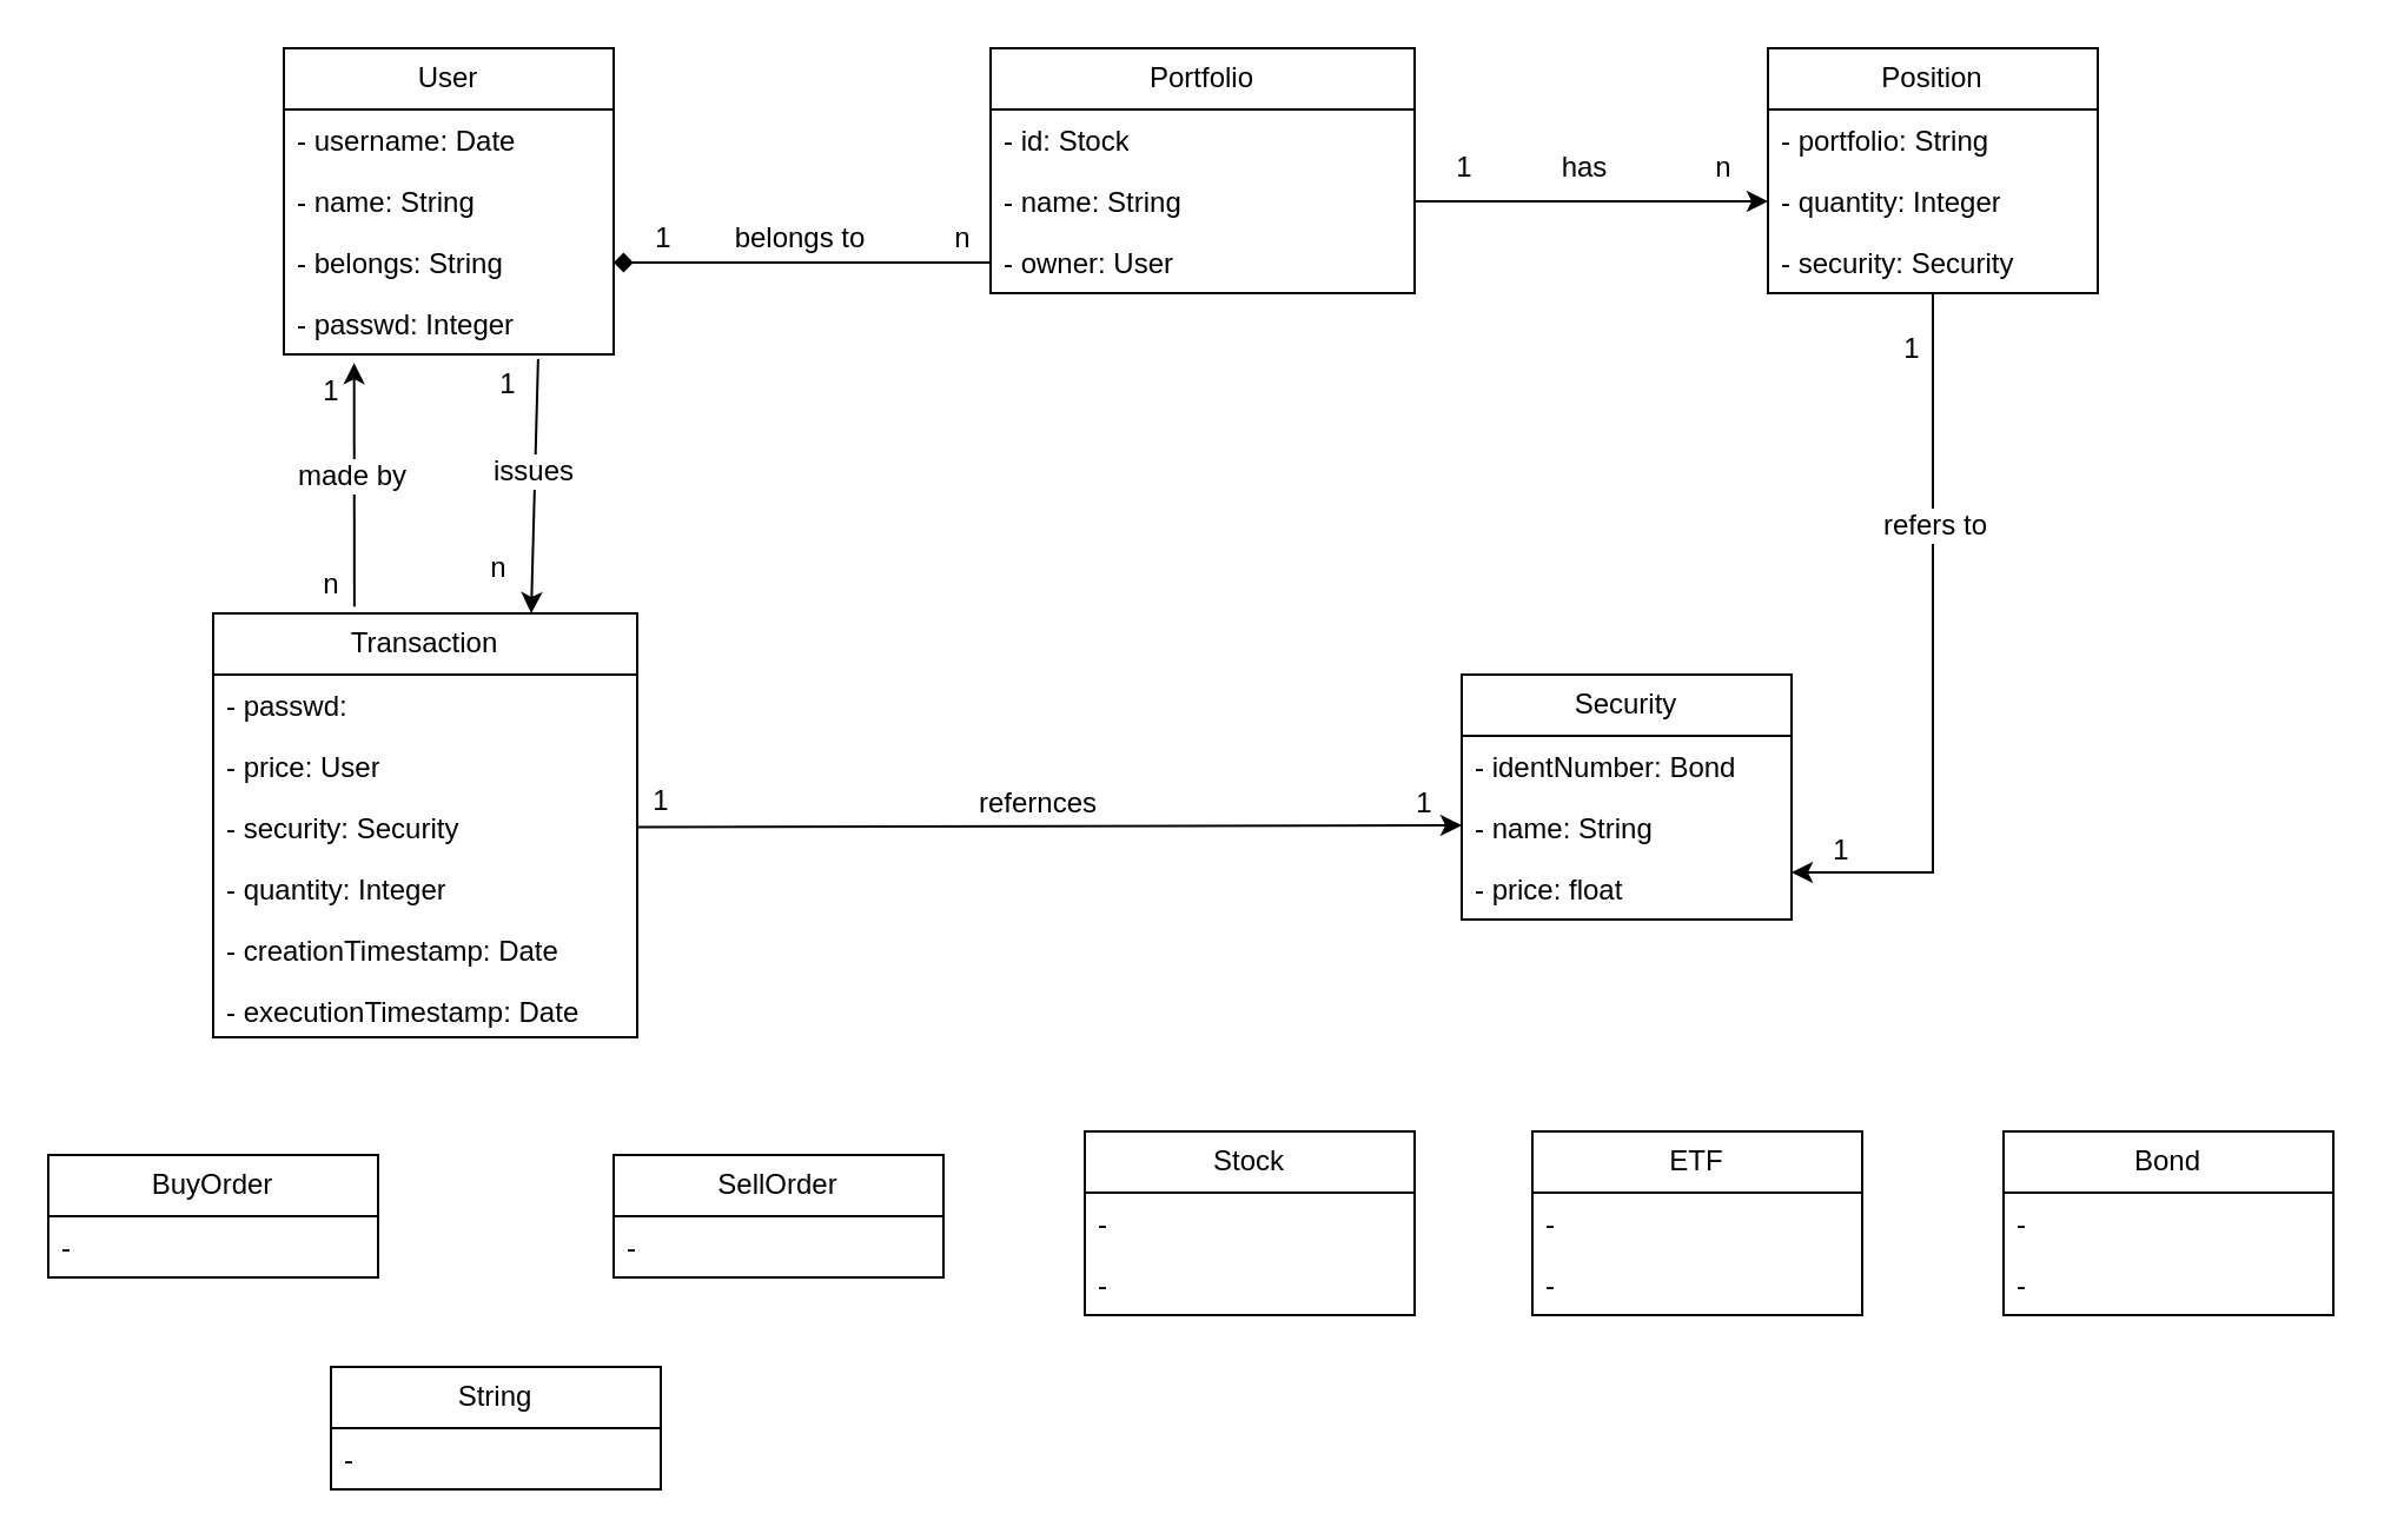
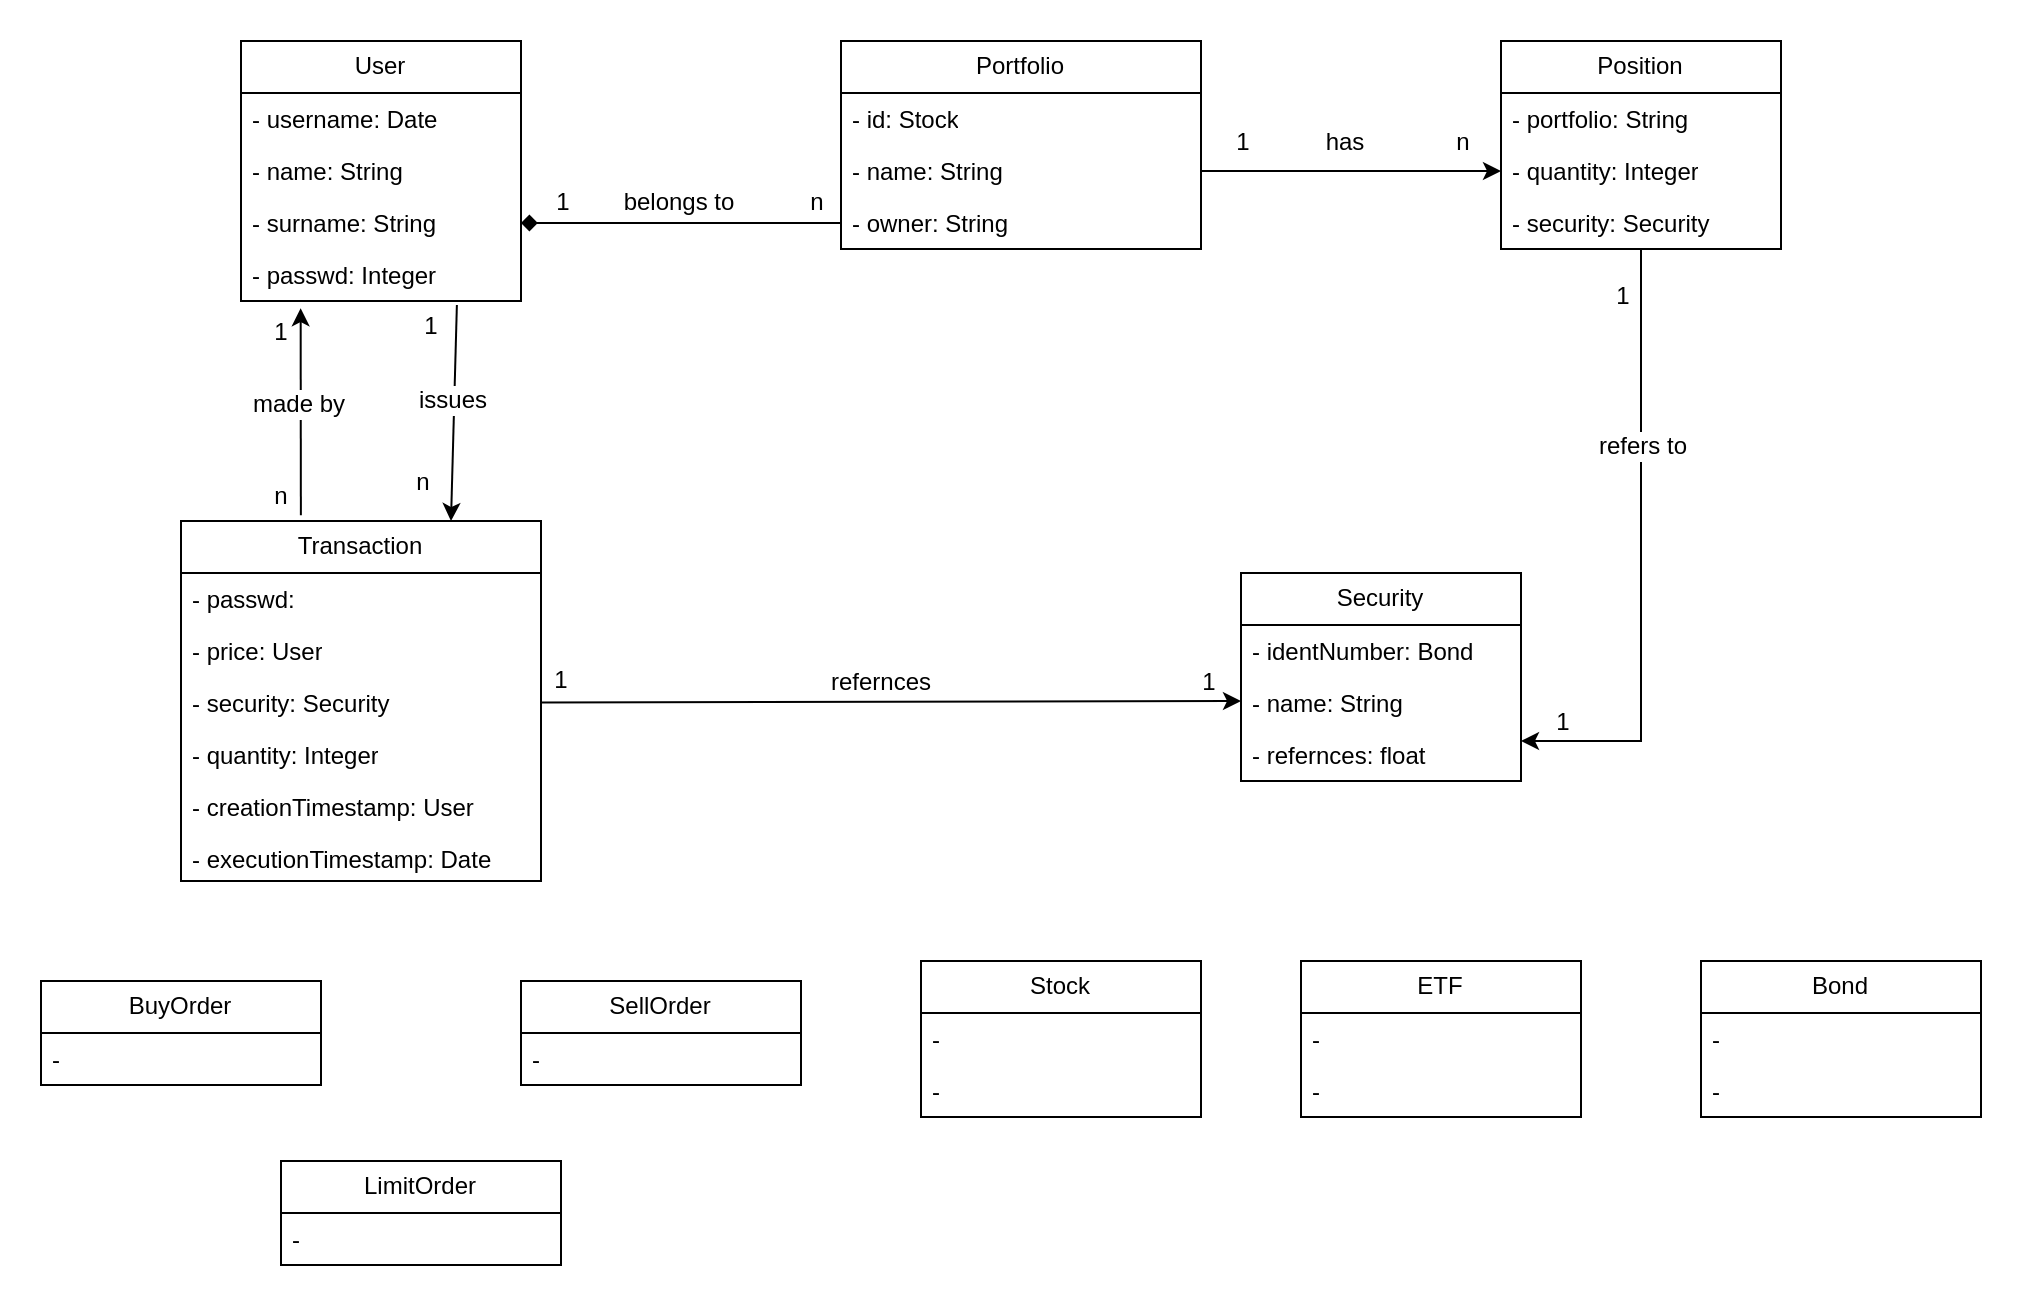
- <mxCell id="5" value="- belongs: String" style="text;strokeColor=none;fillColor=none;align=left;verticalAlign=top;spacingLeft=4;spacingRight=4;overflow=hidden;rotatable=0;points=[[0,0.5],[1,0.5]];portConstraint=eastwest;whiteSpace=wrap;html=1;fontSize=12;" parent="2" vertex="1"><mxGeometry y="78" width="140" height="26" as="geometry" /></mxCell>
+ <mxCell id="5" value="- surname: String" style="text;strokeColor=none;fillColor=none;align=left;verticalAlign=top;spacingLeft=4;spacingRight=4;overflow=hidden;rotatable=0;points=[[0,0.5],[1,0.5]];portConstraint=eastwest;whiteSpace=wrap;html=1;fontSize=12;" parent="2" vertex="1"><mxGeometry y="78" width="140" height="26" as="geometry" /></mxCell>
- <mxCell id="10" value="- owner: User" style="text;strokeColor=none;fillColor=none;align=left;verticalAlign=top;spacingLeft=4;spacingRight=4;overflow=hidden;rotatable=0;points=[[0,0.5],[1,0.5]];portConstraint=eastwest;whiteSpace=wrap;html=1;fontSize=12;" parent="7" vertex="1"><mxGeometry y="78" width="180" height="26" as="geometry" /></mxCell>
+ <mxCell id="10" value="- owner: String" style="text;strokeColor=none;fillColor=none;align=left;verticalAlign=top;spacingLeft=4;spacingRight=4;overflow=hidden;rotatable=0;points=[[0,0.5],[1,0.5]];portConstraint=eastwest;whiteSpace=wrap;html=1;fontSize=12;" parent="7" vertex="1"><mxGeometry y="78" width="180" height="26" as="geometry" /></mxCell>
- <mxCell id="14" value="- price: float" style="text;strokeColor=none;fillColor=none;align=left;verticalAlign=top;spacingLeft=4;spacingRight=4;overflow=hidden;rotatable=0;points=[[0,0.5],[1,0.5]];portConstraint=eastwest;whiteSpace=wrap;html=1;fontSize=12;" parent="11" vertex="1"><mxGeometry y="78" width="140" height="26" as="geometry" /></mxCell>
+ <mxCell id="14" value="- refernces: float" style="text;strokeColor=none;fillColor=none;align=left;verticalAlign=top;spacingLeft=4;spacingRight=4;overflow=hidden;rotatable=0;points=[[0,0.5],[1,0.5]];portConstraint=eastwest;whiteSpace=wrap;html=1;fontSize=12;" parent="11" vertex="1"><mxGeometry y="78" width="140" height="26" as="geometry" /></mxCell>
- <mxCell id="20" value="- creationTimestamp: Date" style="text;strokeColor=none;fillColor=none;align=left;verticalAlign=top;spacingLeft=4;spacingRight=4;overflow=hidden;rotatable=0;points=[[0,0.5],[1,0.5]];portConstraint=eastwest;whiteSpace=wrap;html=1;fontSize=12;" parent="15" vertex="1"><mxGeometry y="130" width="180" height="26" as="geometry" /></mxCell>
+ <mxCell id="20" value="- creationTimestamp: User" style="text;strokeColor=none;fillColor=none;align=left;verticalAlign=top;spacingLeft=4;spacingRight=4;overflow=hidden;rotatable=0;points=[[0,0.5],[1,0.5]];portConstraint=eastwest;whiteSpace=wrap;html=1;fontSize=12;" parent="15" vertex="1"><mxGeometry y="130" width="180" height="26" as="geometry" /></mxCell>
- <mxCell id="63" value="String" style="swimlane;fontStyle=0;childLayout=stackLayout;horizontal=1;startSize=26;fillColor=none;horizontalStack=0;resizeParent=1;resizeParentMax=0;resizeLast=0;collapsible=1;marginBottom=0;whiteSpace=wrap;html=1;fontSize=12;" parent="1" vertex="1"><mxGeometry x="140" y="580" width="140" height="52" as="geometry" /></mxCell>
+ <mxCell id="63" value="LimitOrder" style="swimlane;fontStyle=0;childLayout=stackLayout;horizontal=1;startSize=26;fillColor=none;horizontalStack=0;resizeParent=1;resizeParentMax=0;resizeLast=0;collapsible=1;marginBottom=0;whiteSpace=wrap;html=1;fontSize=12;" parent="1" vertex="1"><mxGeometry x="140" y="580" width="140" height="52" as="geometry" /></mxCell>
